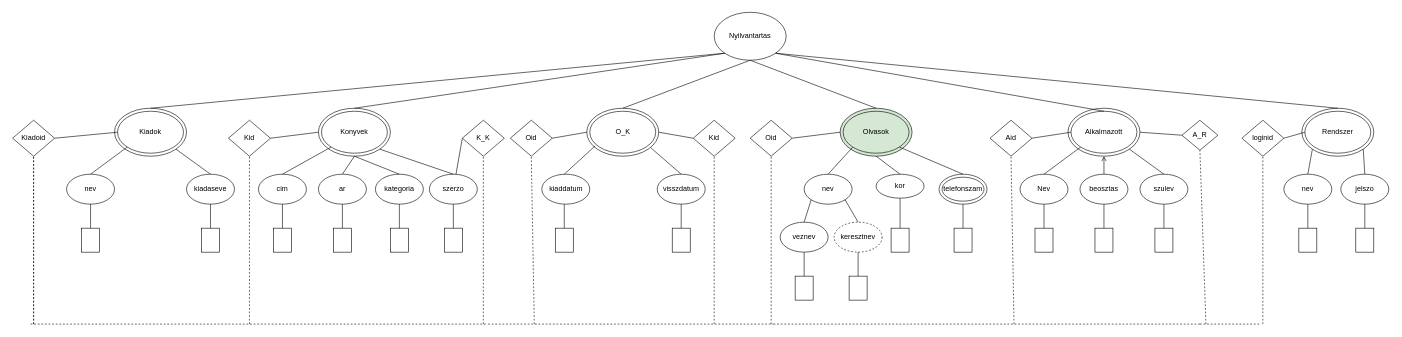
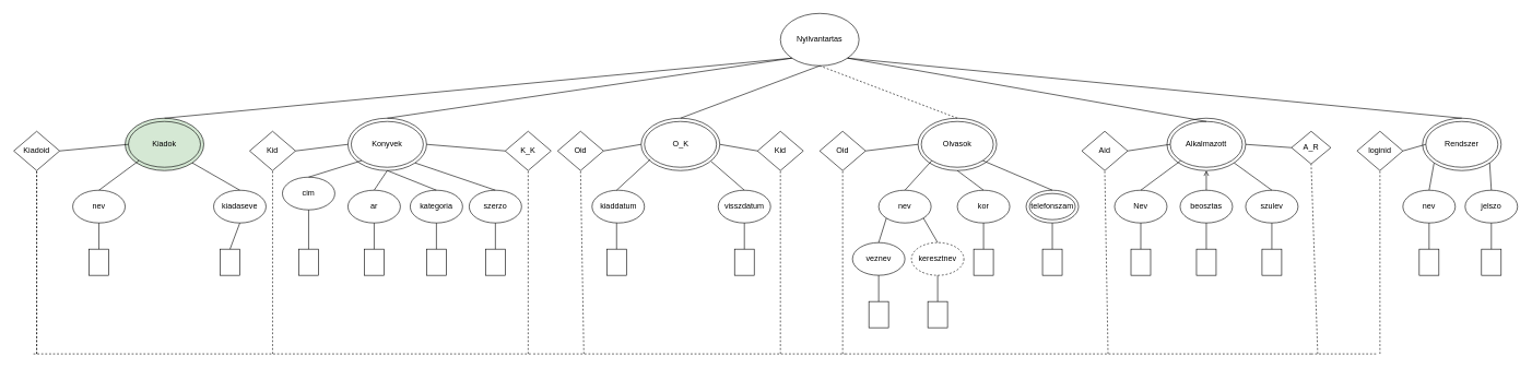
- <mxCell id="20" value="" style="endArrow=none;html=1;rounded=0;entryX=0.5;entryY=1;entryDx=0;entryDy=0;exitX=0.5;exitY=0;exitDx=0;exitDy=0;" parent="1" source="6" target="2" edge="1"><mxGeometry width="50" height="50" relative="1" as="geometry"><mxPoint x="730" y="360" as="sourcePoint" /><mxPoint x="780" y="310" as="targetPoint" /></mxGeometry></mxCell>
+ <mxCell id="20" value="" style="endArrow=none;html=1;rounded=0;entryX=0.5;entryY=1;entryDx=0;entryDy=0;exitX=0.5;exitY=0;exitDx=0;exitDy=0;dashed=1;" parent="1" source="6" target="2" edge="1"><mxGeometry width="50" height="50" relative="1" as="geometry"><mxPoint x="730" y="360" as="sourcePoint" /><mxPoint x="780" y="310" as="targetPoint" /></mxGeometry></mxCell>
- <mxCell id="3" value="Kiadok" style="ellipse;whiteSpace=wrap;html=1;" parent="1" vertex="1"><mxGeometry x="190" y="180" width="120" height="80" as="geometry" /></mxCell>
+ <mxCell id="3" value="Kiadok" style="ellipse;whiteSpace=wrap;html=1;fillColor=#d5e8d4;" parent="1" vertex="1"><mxGeometry x="190" y="180" width="120" height="80" as="geometry" /></mxCell>
- <mxCell id="6" value="Olvasok" style="ellipse;whiteSpace=wrap;html=1;fillColor=#d5e8d4;" parent="1" vertex="1"><mxGeometry x="1400" y="180" width="120" height="80" as="geometry" /></mxCell>
+ <mxCell id="6" value="Olvasok" style="ellipse;whiteSpace=wrap;html=1;" parent="1" vertex="1"><mxGeometry x="1400" y="180" width="120" height="80" as="geometry" /></mxCell>
- <mxCell id="35" value="" style="endArrow=none;html=1;rounded=0;exitX=0;exitY=0.5;exitDx=0;exitDy=0;" parent="1" source="33" target="94" edge="1"><mxGeometry width="50" height="50" relative="1" as="geometry"><mxPoint x="600" y="360" as="sourcePoint" /><mxPoint x="650" y="310" as="targetPoint" /></mxGeometry></mxCell>
+ <mxCell id="35" value="" style="endArrow=none;html=1;rounded=0;entryX=1;entryY=0.5;entryDx=0;entryDy=0;exitX=0;exitY=0.5;exitDx=0;exitDy=0;" parent="1" source="33" target="4" edge="1"><mxGeometry width="50" height="50" relative="1" as="geometry"><mxPoint x="600" y="360" as="sourcePoint" /><mxPoint x="650" y="310" as="targetPoint" /></mxGeometry></mxCell>
- <mxCell id="115" value="kor" style="ellipse;whiteSpace=wrap;html=1;fillColor=none;" parent="1" vertex="1"><mxGeometry x="1460" y="290" width="80" height="40" as="geometry" /></mxCell>
+ <mxCell id="115" value="kor" style="ellipse;whiteSpace=wrap;html=1;fillColor=none;" parent="1" vertex="1"><mxGeometry x="1460" y="290" width="80" height="50" as="geometry" /></mxCell>
- <mxCell id="12" value="kiadaseve" style="ellipse;whiteSpace=wrap;html=1;fillColor=none;" parent="1" vertex="1"><mxGeometry x="310" y="290" width="80" height="50" as="geometry" /></mxCell>
+ <mxCell id="12" value="kiadaseve" style="ellipse;whiteSpace=wrap;html=1;fillColor=none;" parent="1" vertex="1"><mxGeometry x="325" y="290" width="80" height="50" as="geometry" /></mxCell>
- <mxCell id="21" value="cim" style="ellipse;whiteSpace=wrap;html=1;fillColor=none;" parent="1" vertex="1"><mxGeometry x="430" y="290" width="80" height="50" as="geometry" /></mxCell>
+ <mxCell id="21" value="cim" style="ellipse;whiteSpace=wrap;html=1;fillColor=none;" parent="1" vertex="1"><mxGeometry x="430" y="270" width="80" height="50" as="geometry" /></mxCell>
